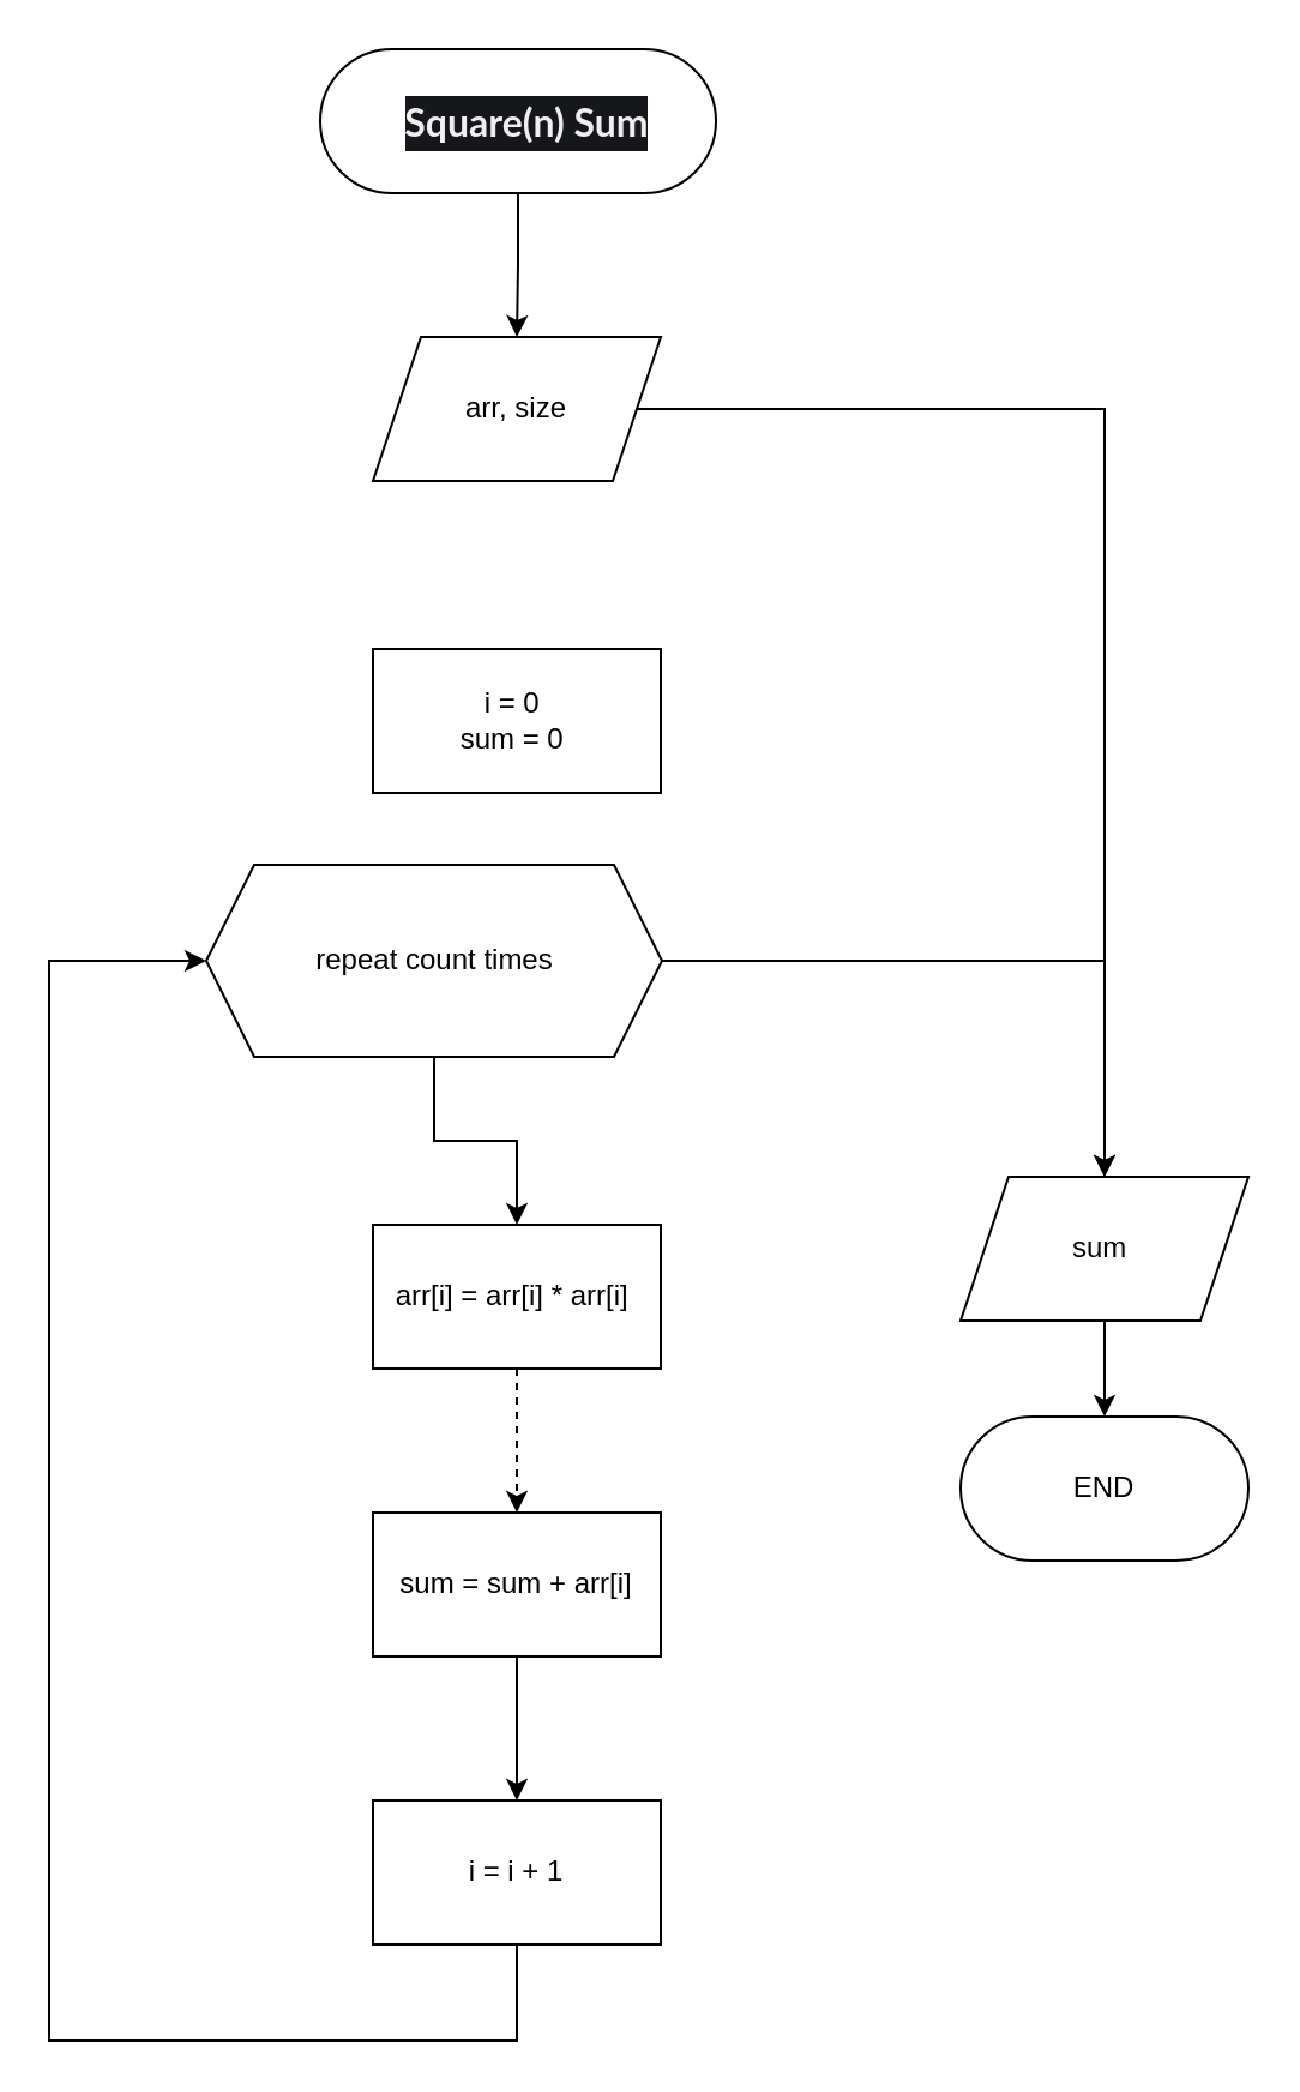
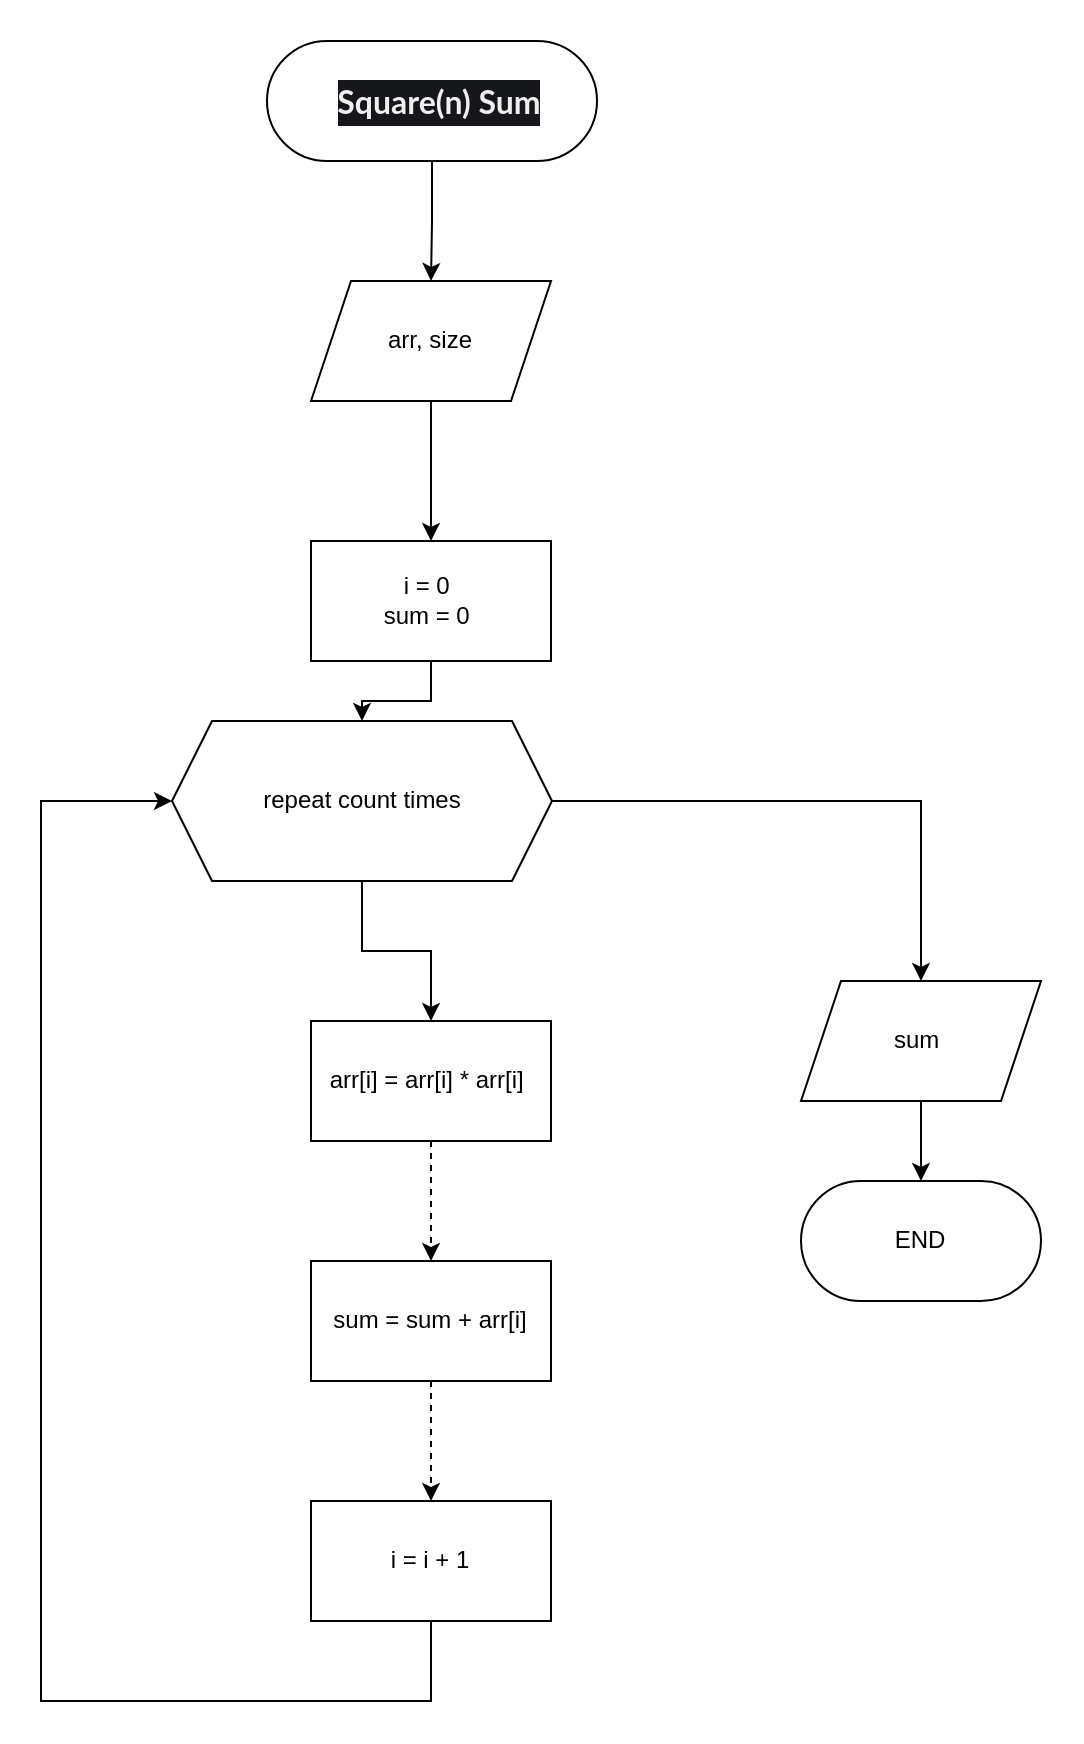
- <mxCell id="4" value="" style="edgeStyle=orthogonalEdgeStyle;rounded=0;orthogonalLoop=1;jettySize=auto;html=1;" edge="1" parent="1" source="5" target="16"><mxGeometry relative="1" as="geometry" /></mxCell>
+ <mxCell id="4" value="" style="edgeStyle=orthogonalEdgeStyle;rounded=0;orthogonalLoop=1;jettySize=auto;html=1;" edge="1" parent="1" source="5" target="7"><mxGeometry relative="1" as="geometry" /></mxCell>
+ <mxCell id="6" value="" style="edgeStyle=orthogonalEdgeStyle;rounded=0;orthogonalLoop=1;jettySize=auto;html=1;" edge="1" parent="1" source="7" target="10"><mxGeometry relative="1" as="geometry" /></mxCell>
- <mxCell id="13" value="" style="edgeStyle=orthogonalEdgeStyle;rounded=0;orthogonalLoop=1;jettySize=auto;html=1;" edge="1" parent="1" source="14" target="19"><mxGeometry relative="1" as="geometry" /></mxCell>
+ <mxCell id="13" value="" style="edgeStyle=orthogonalEdgeStyle;rounded=0;orthogonalLoop=1;jettySize=auto;html=1;dashed=1;" edge="1" parent="1" source="14" target="19"><mxGeometry relative="1" as="geometry" /></mxCell>
